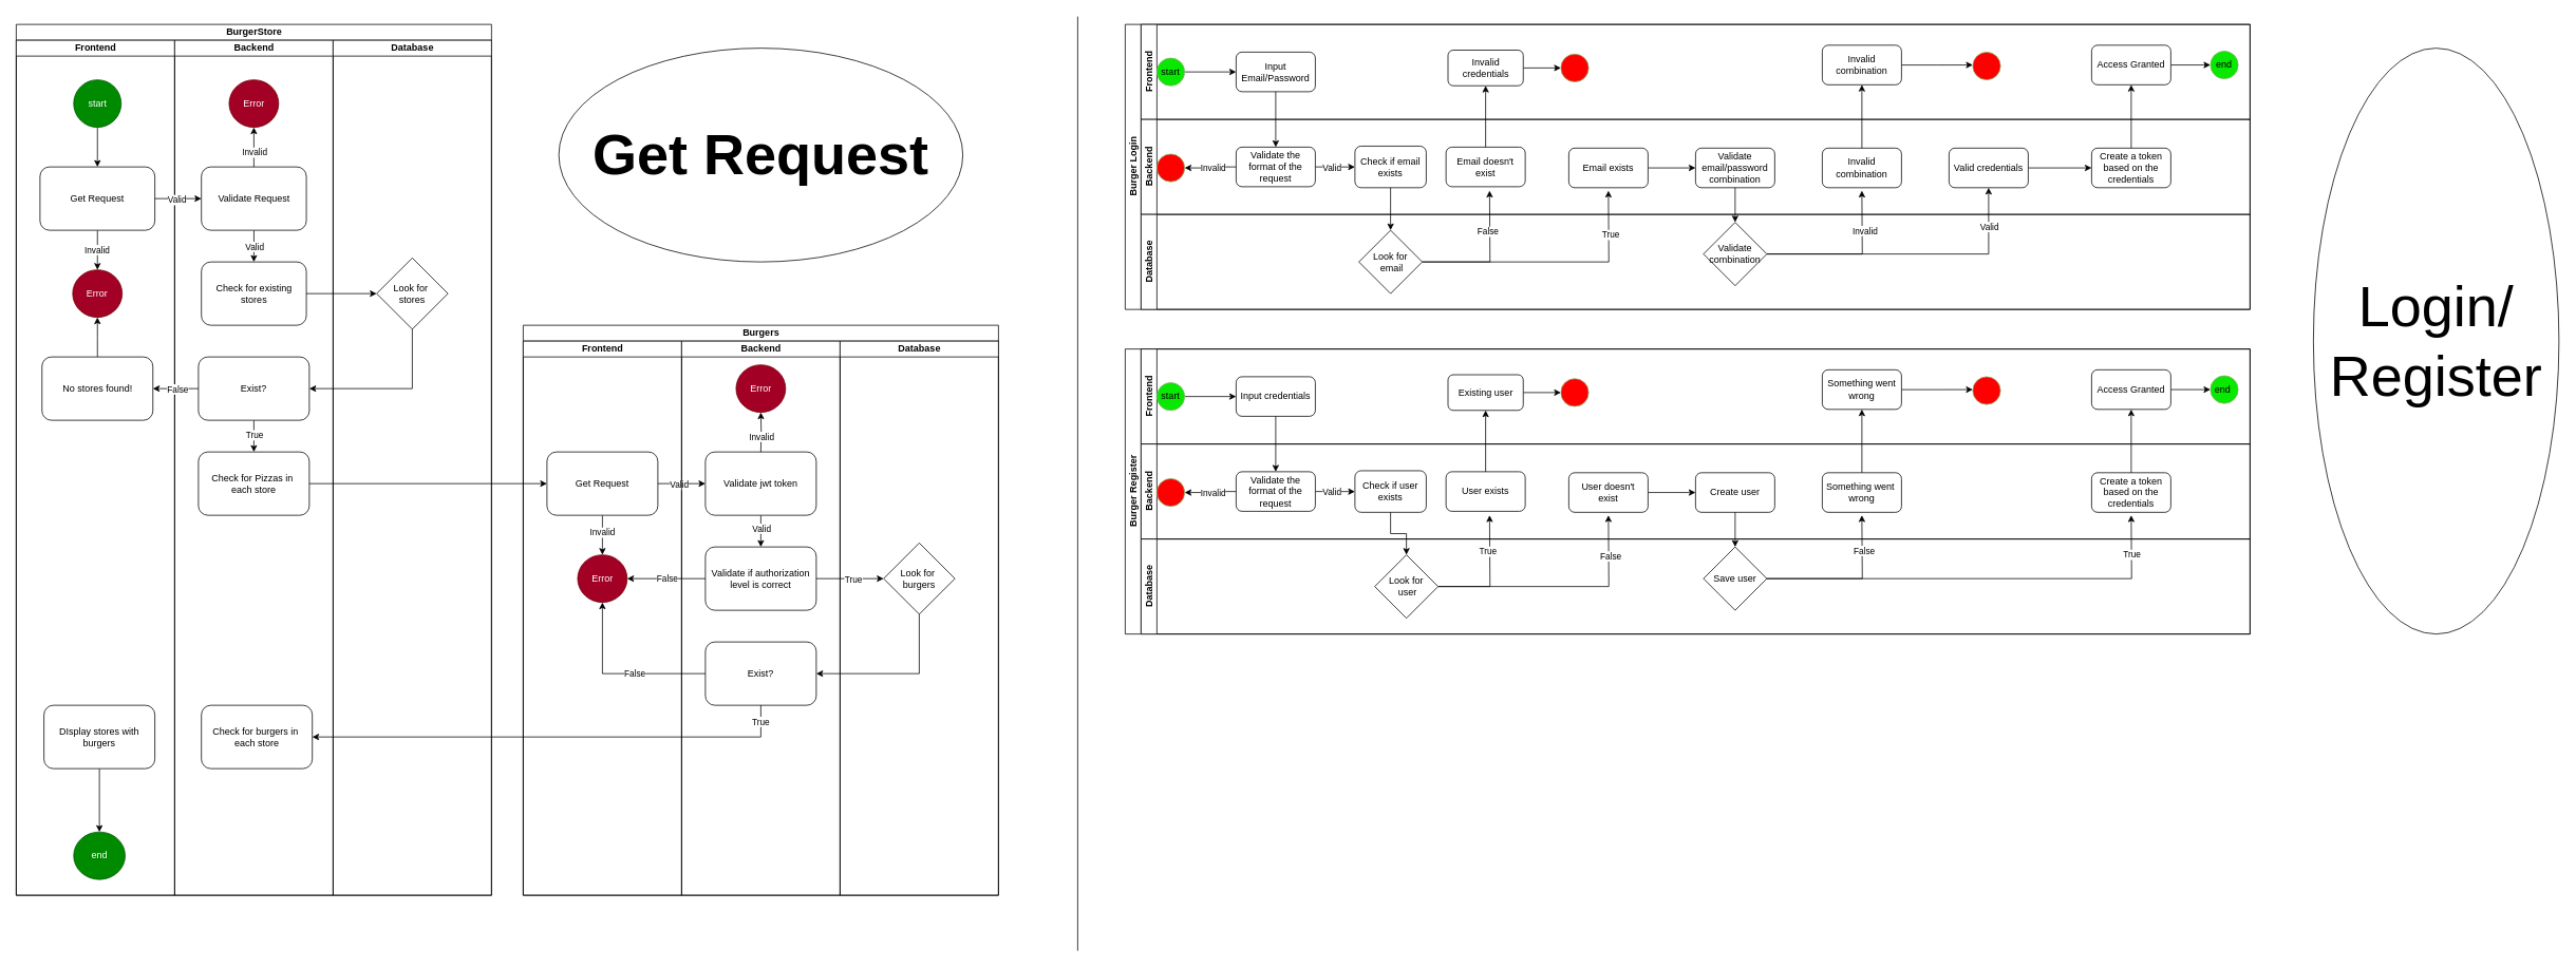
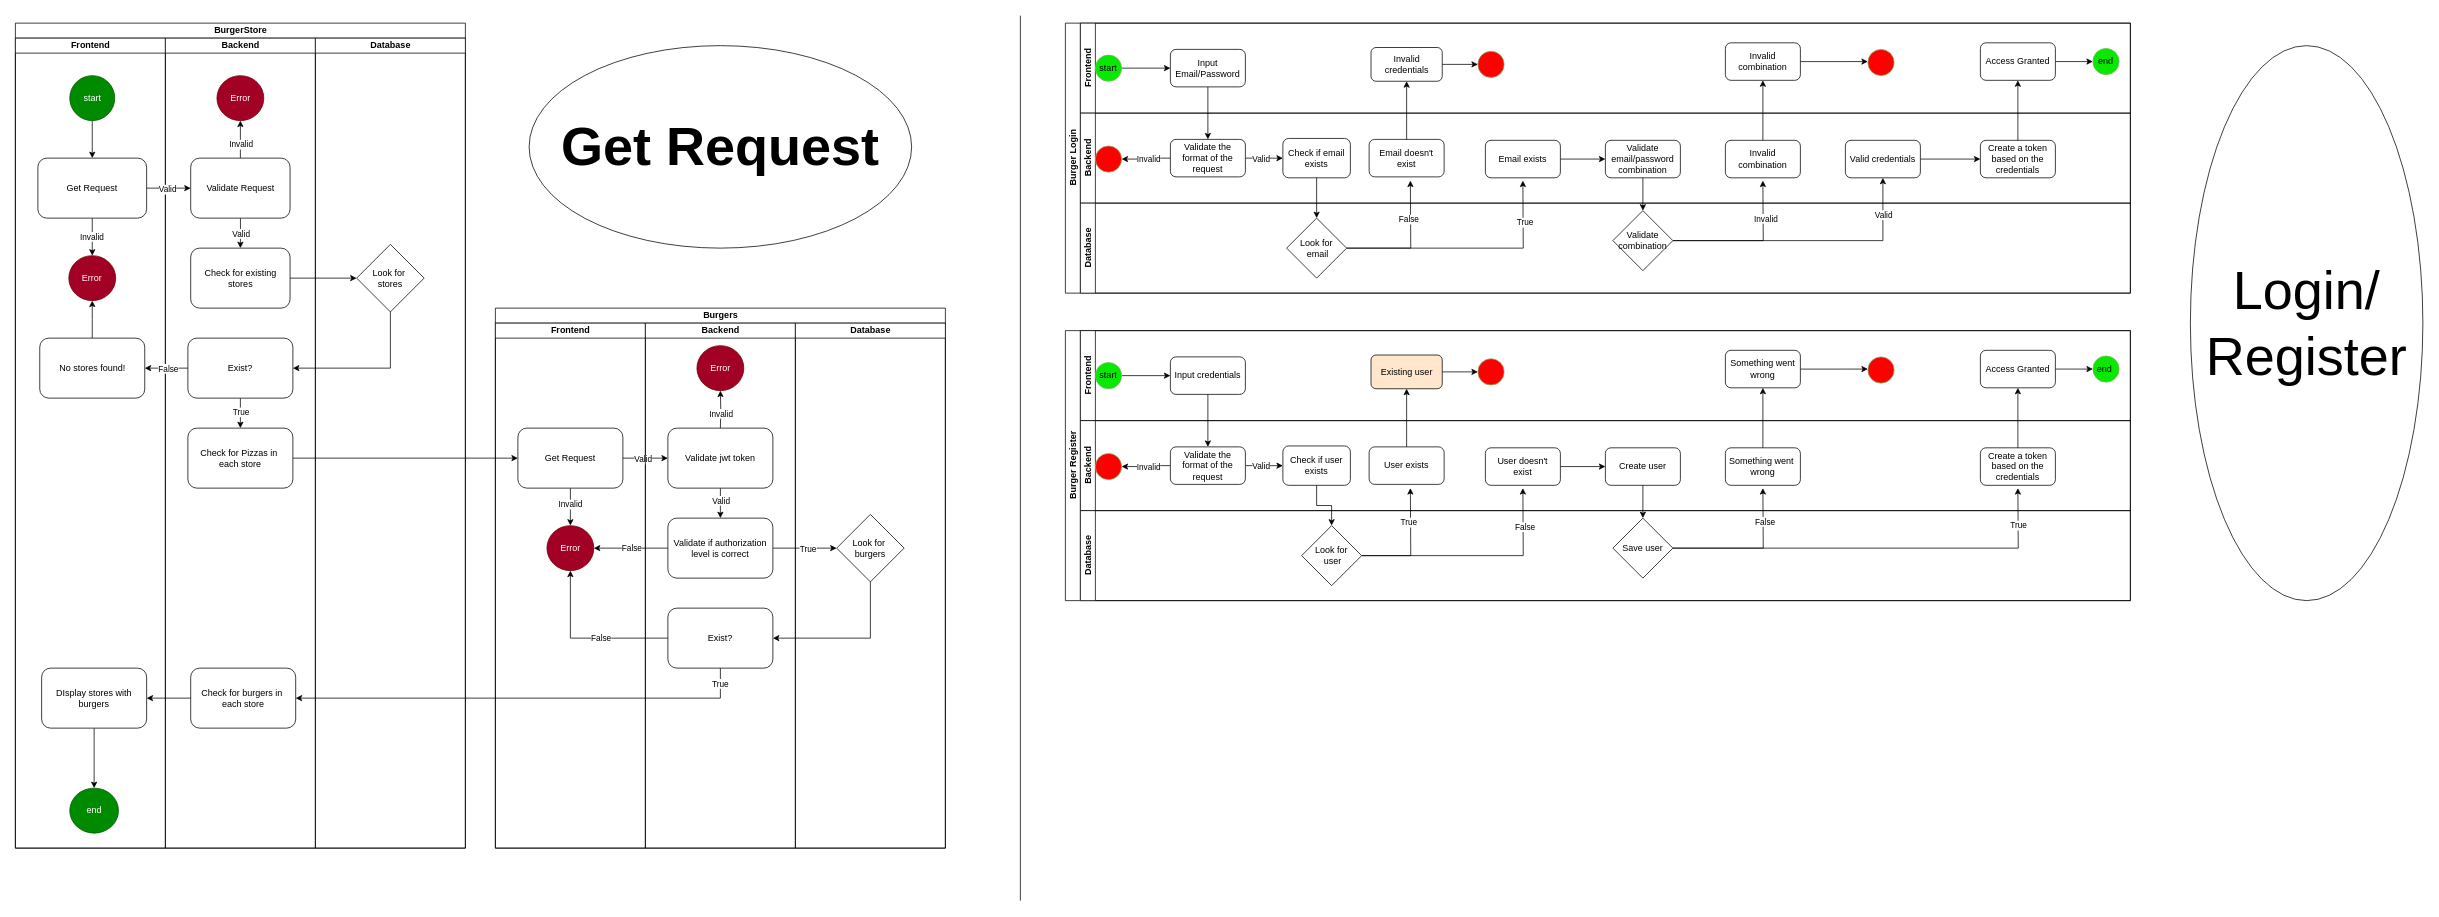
- <mxCell id="119" value="Existing user" style="rounded=1;whiteSpace=wrap;html=1;" parent="114" vertex="1"><mxGeometry x="387.5" y="32.5" width="95" height="45" as="geometry" /></mxCell>
+ <mxCell id="119" value="Existing user" style="rounded=1;whiteSpace=wrap;html=1;fillColor=#ffe6cc;" parent="114" vertex="1"><mxGeometry x="387.5" y="32.5" width="95" height="45" as="geometry" /></mxCell>
+ <mxCell id="36" value="" style="edgeStyle=orthogonalEdgeStyle;rounded=0;orthogonalLoop=1;jettySize=auto;html=1;" parent="2" source="27" target="13" edge="1"><mxGeometry relative="1" as="geometry" /></mxCell>
